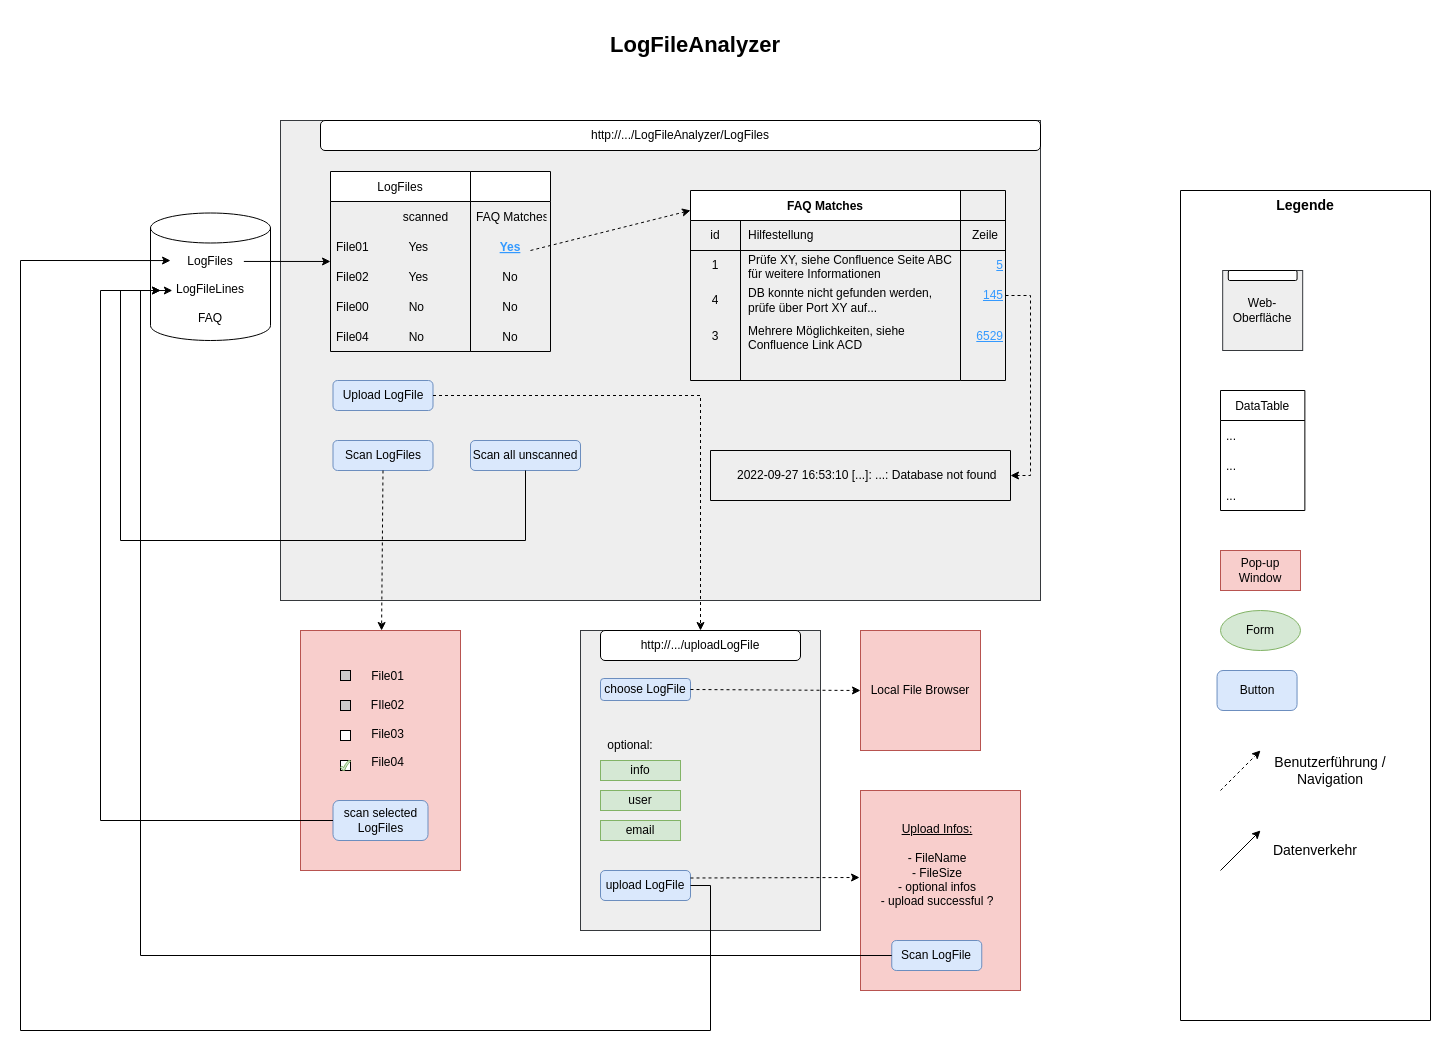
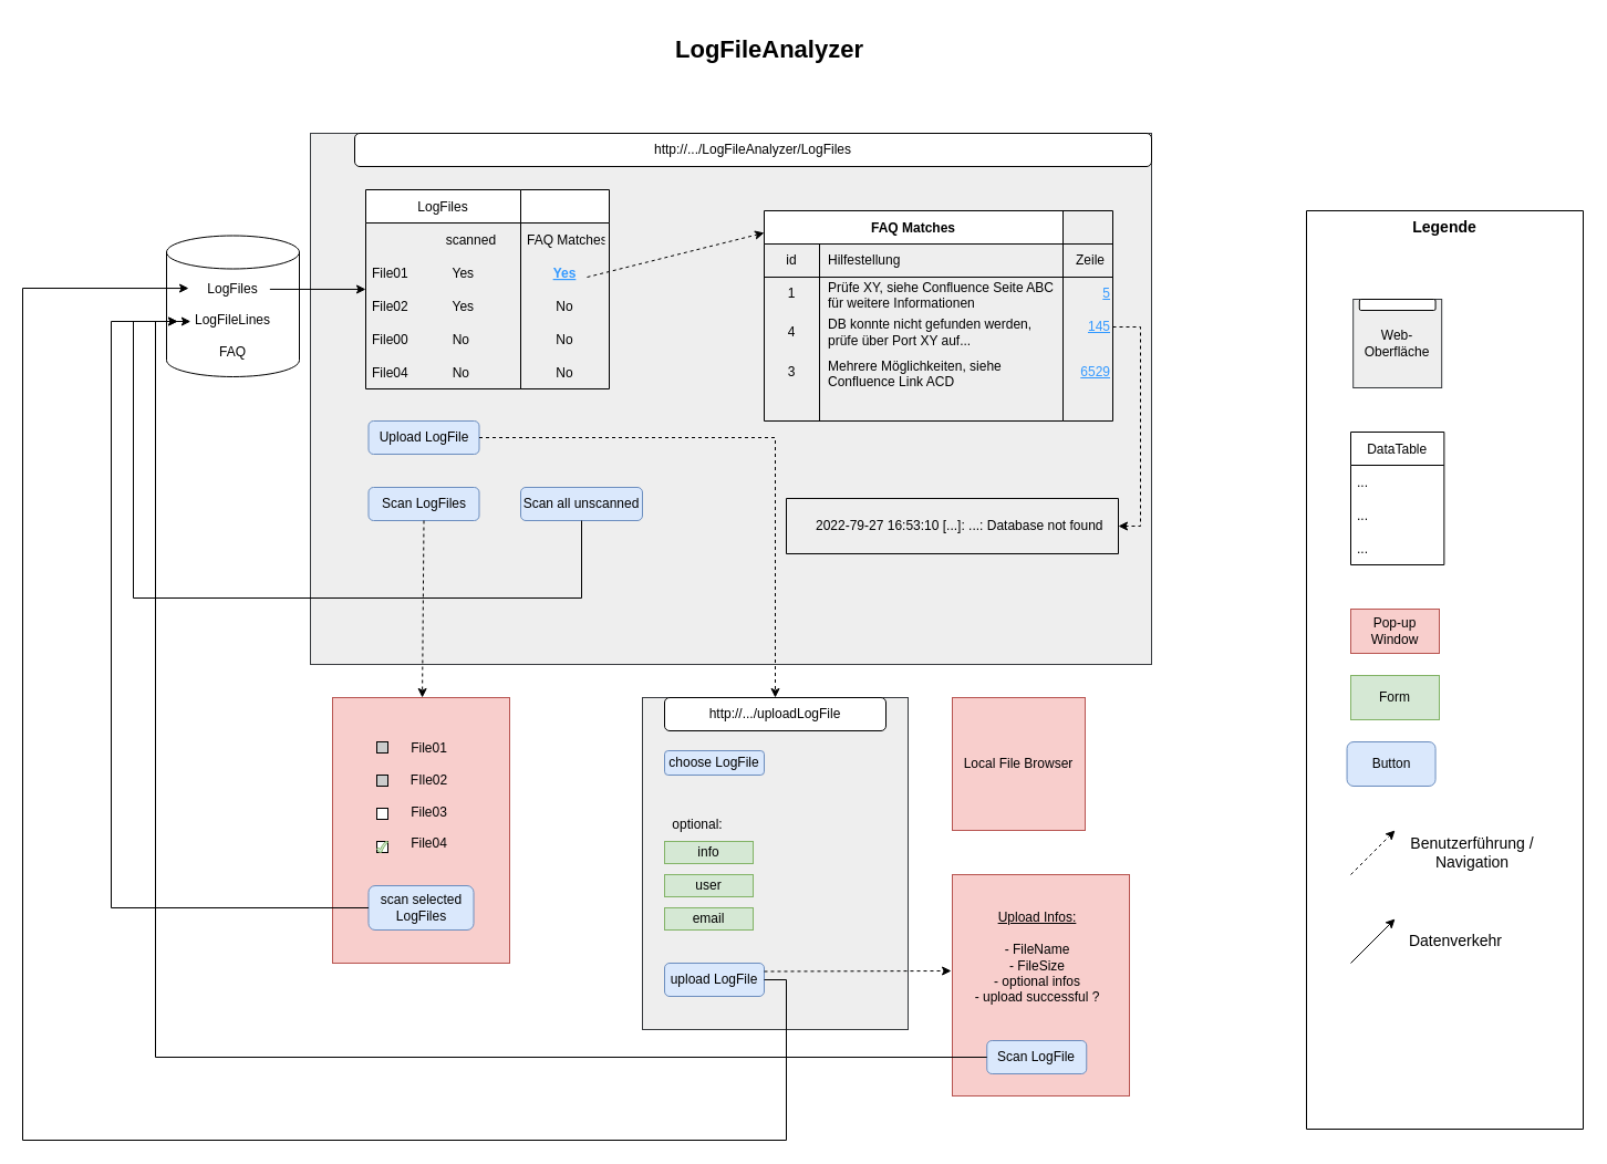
- <mxCell id="90" value="&lt;div&gt;2022-09-27 16:53:10 [...]: ...: Database not found&lt;/div&gt;" style="text;html=1;strokeColor=none;fillColor=none;align=left;verticalAlign=middle;whiteSpace=wrap;rounded=0;strokeWidth=1;fontSize=12;fontColor=#000000;" vertex="1" parent="89"><mxGeometry x="25" y="10" width="265" height="30" as="geometry" /></mxCell>
+ <mxCell id="90" value="&lt;div&gt;2022-79-27 16:53:10 [...]: ...: Database not found&lt;/div&gt;" style="text;html=1;strokeColor=none;fillColor=none;align=left;verticalAlign=middle;whiteSpace=wrap;rounded=0;strokeWidth=1;fontSize=12;fontColor=#000000;" vertex="1" parent="89"><mxGeometry x="25" y="10" width="265" height="30" as="geometry" /></mxCell>
- <mxCell id="34" value="Form" style="ellipse;whiteSpace=wrap;html=1;fillColor=#d5e8d4;strokeColor=#82b366;" parent="31" vertex="1"><mxGeometry x="40" y="420" width="80" height="40" as="geometry" /></mxCell>
+ <mxCell id="34" value="Form" style="rounded=0;whiteSpace=wrap;html=1;fillColor=#d5e8d4;strokeColor=#82b366;" parent="31" vertex="1"><mxGeometry x="40" y="420" width="80" height="40" as="geometry" /></mxCell>
- <mxCell id="20" value="" style="endArrow=classic;html=1;rounded=0;exitX=1;exitY=0.5;exitDx=0;exitDy=0;entryX=0;entryY=0.5;entryDx=0;entryDy=0;dashed=1;" parent="1" source="18" target="19" edge="1"><mxGeometry width="50" height="50" relative="1" as="geometry"><mxPoint x="650" y="660" as="sourcePoint" /><mxPoint x="700" y="610" as="targetPoint" /></mxGeometry></mxCell>
